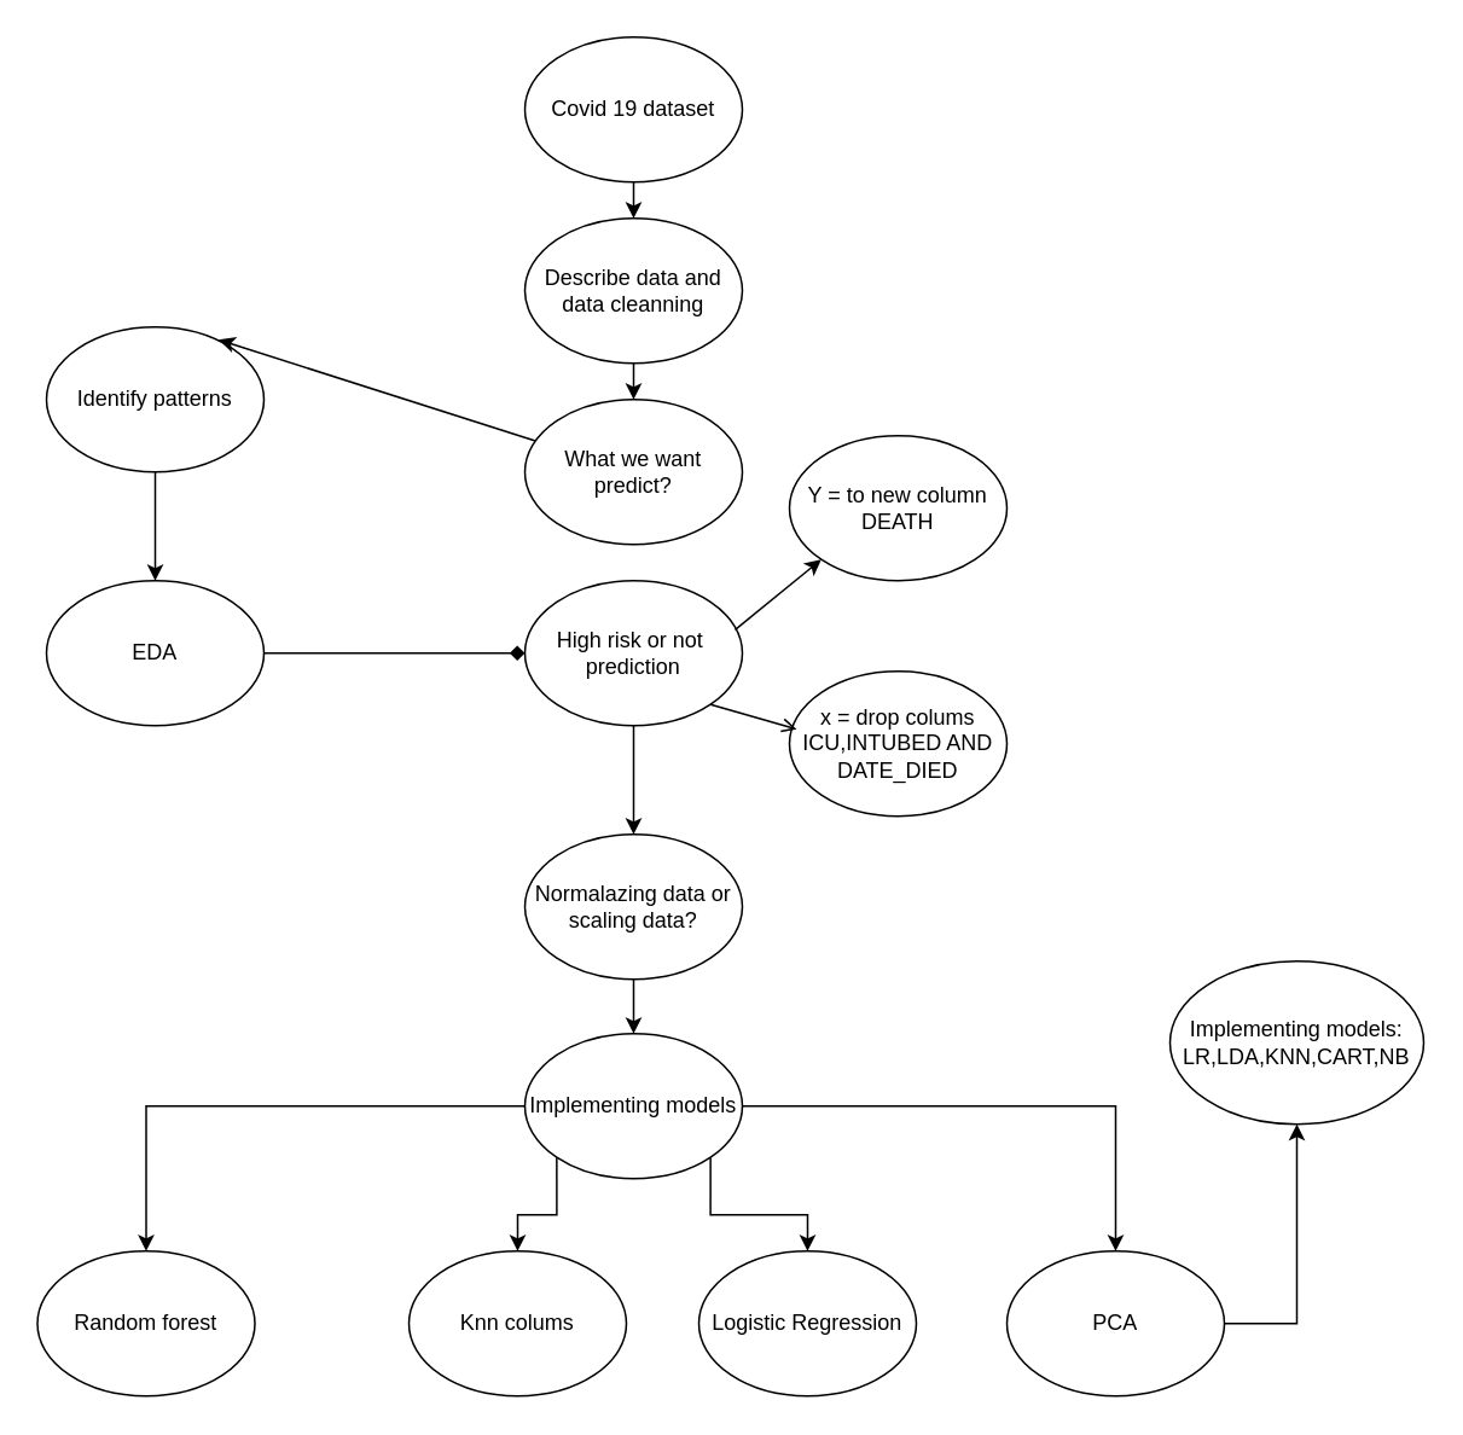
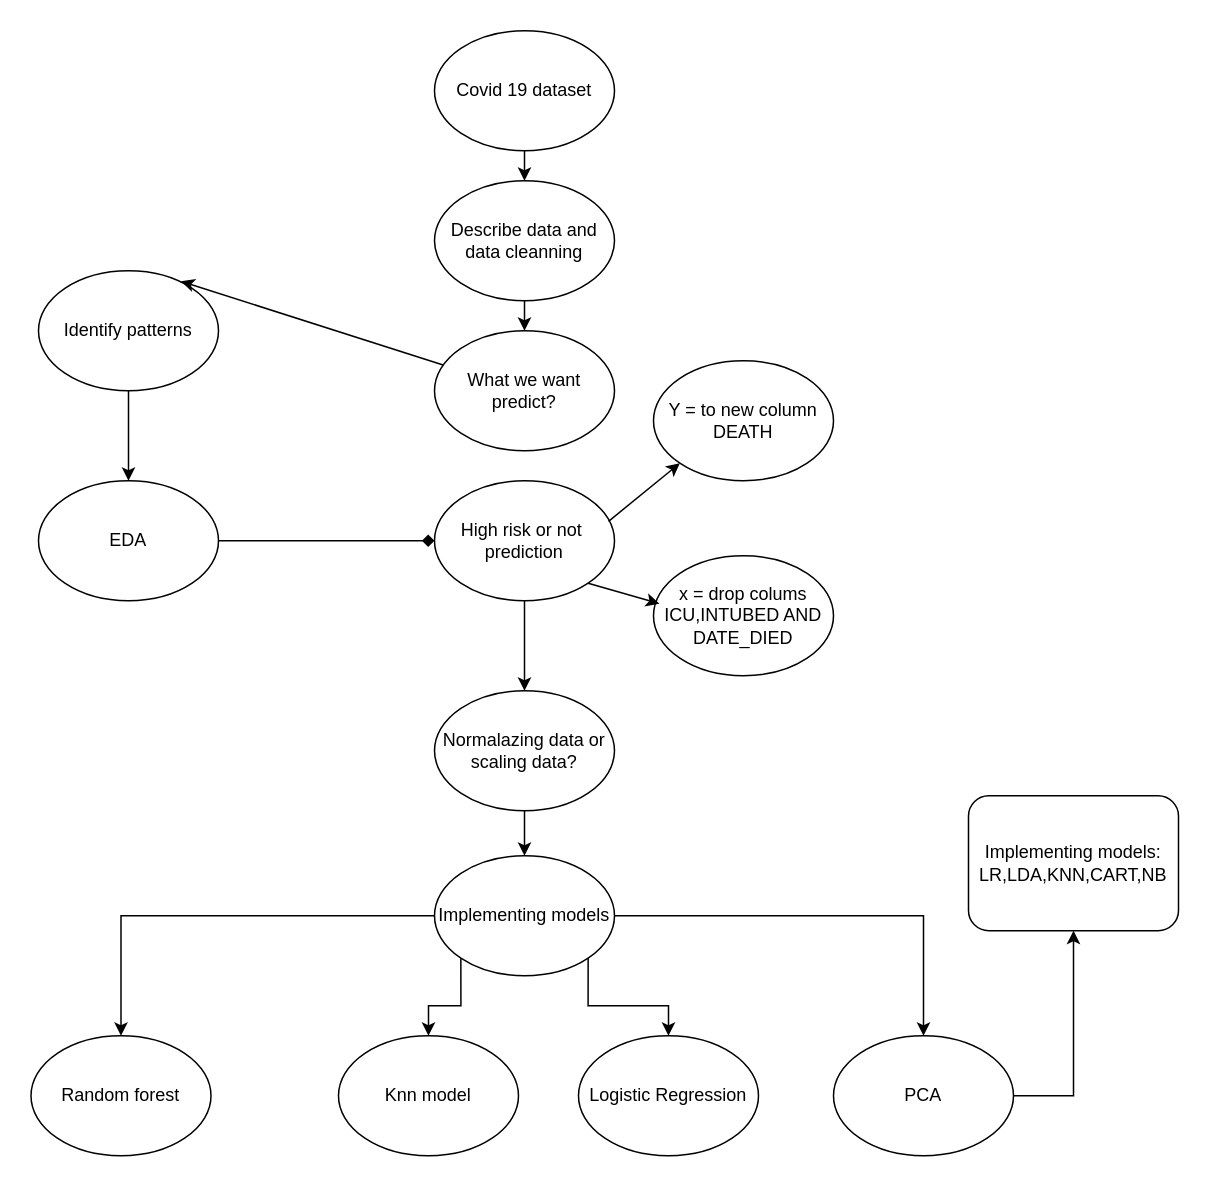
- <mxCell id="14" value="" style="endArrow=open;html=1;rounded=0;exitX=1;exitY=1;exitDx=0;exitDy=0;entryX=0.033;entryY=0.4;entryDx=0;entryDy=0;entryPerimeter=0;" edge="1" parent="1" source="4" target="6"><mxGeometry width="50" height="50" relative="1" as="geometry"><mxPoint x="415" y="357" as="sourcePoint" /><mxPoint x="463" y="318" as="targetPoint" /></mxGeometry></mxCell>
+ <mxCell id="14" value="" style="endArrow=classic;html=1;rounded=0;exitX=1;exitY=1;exitDx=0;exitDy=0;entryX=0.033;entryY=0.4;entryDx=0;entryDy=0;entryPerimeter=0;" edge="1" parent="1" source="4" target="6"><mxGeometry width="50" height="50" relative="1" as="geometry"><mxPoint x="415" y="357" as="sourcePoint" /><mxPoint x="463" y="318" as="targetPoint" /></mxGeometry></mxCell>
- <mxCell id="26" value="Implementing models: LR,LDA,KNN,CART,NB" style="ellipse;whiteSpace=wrap;html=1;" vertex="1" parent="1"><mxGeometry x="645" y="530" width="140" height="90" as="geometry" /></mxCell>
+ <mxCell id="26" value="Implementing models: LR,LDA,KNN,CART,NB" style="whiteSpace=wrap;html=1;rounded=1;" vertex="1" parent="1"><mxGeometry x="645" y="530" width="140" height="90" as="geometry" /></mxCell>
- <mxCell id="22" value="Knn colums" style="ellipse;whiteSpace=wrap;html=1;" vertex="1" parent="1"><mxGeometry x="225" y="690" width="120" height="80" as="geometry" /></mxCell>
+ <mxCell id="22" value="Knn model" style="ellipse;whiteSpace=wrap;html=1;" vertex="1" parent="1"><mxGeometry x="225" y="690" width="120" height="80" as="geometry" /></mxCell>
